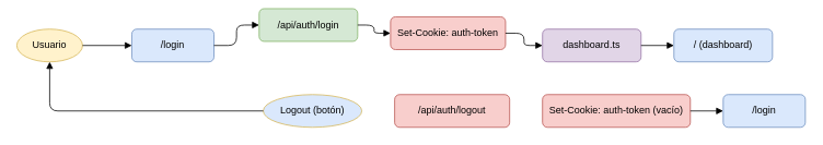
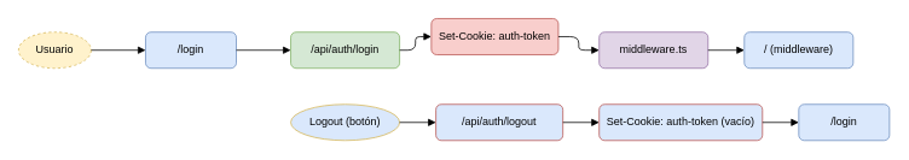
- <mxCell id="4" value="/api/auth/login" style="rounded=1;whiteSpace=wrap;html=1;fillColor=#d5e8d4;strokeColor=#82b366;" vertex="1" parent="1"><mxGeometry x="315" y="10" width="120" height="40" as="geometry" /></mxCell>
+ <mxCell id="4" value="/api/auth/login" style="rounded=1;whiteSpace=wrap;html=1;fillColor=#d5e8d4;strokeColor=#82b366;" vertex="1" parent="1"><mxGeometry x="320" y="35" width="120" height="40" as="geometry" /></mxCell>
- <mxCell id="2" value="Usuario" style="ellipse;whiteSpace=wrap;html=1;fillColor=#fff2cc;strokeColor=#d6b656;" vertex="1" parent="1"><mxGeometry x="20" y="35" width="80" height="40" as="geometry" /></mxCell>
+ <mxCell id="2" value="Usuario" style="ellipse;whiteSpace=wrap;html=1;fillColor=#fff2cc;strokeColor=#d6b656;dashed=1;" vertex="1" parent="1"><mxGeometry x="20" y="35" width="80" height="40" as="geometry" /></mxCell>
- <mxCell id="6" value="dashboard.ts" style="rounded=1;whiteSpace=wrap;html=1;fillColor=#e1d5e7;strokeColor=#9673a6;" vertex="1" parent="1"><mxGeometry x="660" y="35" width="120" height="40" as="geometry" /></mxCell>
+ <mxCell id="6" value="middleware.ts" style="rounded=1;whiteSpace=wrap;html=1;fillColor=#e1d5e7;strokeColor=#9673a6;" vertex="1" parent="1"><mxGeometry x="660" y="35" width="120" height="40" as="geometry" /></mxCell>
- <mxCell id="7" value="/ (dashboard)" style="rounded=1;whiteSpace=wrap;html=1;fillColor=#dae8fc;strokeColor=#6c8ebf;" vertex="1" parent="1"><mxGeometry x="820" y="35" width="120" height="40" as="geometry" /></mxCell>
+ <mxCell id="7" value="/ (middleware)" style="rounded=1;whiteSpace=wrap;html=1;fillColor=#dae8fc;strokeColor=#6c8ebf;" vertex="1" parent="1"><mxGeometry x="820" y="35" width="120" height="40" as="geometry" /></mxCell>
- <mxCell id="17" style="edgeStyle=orthogonalEdgeStyle;endArrow=block;html=1;" edge="1" parent="1" source="9" target="2"><mxGeometry relative="1" as="geometry" /></mxCell>
+ <mxCell id="17" style="edgeStyle=orthogonalEdgeStyle;endArrow=block;html=1;" edge="1" parent="1" source="9" target="8"><mxGeometry relative="1" as="geometry" /></mxCell>
- <mxCell id="8" value="/api/auth/logout" style="rounded=1;whiteSpace=wrap;html=1;fillColor=#f8cecc;strokeColor=#b85450;" vertex="1" parent="1"><mxGeometry x="480" y="115" width="140" height="40" as="geometry" /></mxCell>
+ <mxCell id="8" value="/api/auth/logout" style="rounded=1;whiteSpace=wrap;html=1;fillColor=#dae8fc;strokeColor=#b85450;" vertex="1" parent="1"><mxGeometry x="480" y="115" width="140" height="40" as="geometry" /></mxCell>
+ <mxCell id="18" style="edgeStyle=orthogonalEdgeStyle;endArrow=block;html=1;" edge="1" parent="1" source="8" target="10"><mxGeometry relative="1" as="geometry" /></mxCell>
- <mxCell id="10" value="Set-Cookie: auth-token (vacío)" style="rounded=1;whiteSpace=wrap;html=1;fillColor=#f8cecc;strokeColor=#b85450;" vertex="1" parent="1"><mxGeometry x="660" y="115" width="180" height="40" as="geometry" /></mxCell>
+ <mxCell id="10" value="Set-Cookie: auth-token (vacío)" style="rounded=1;whiteSpace=wrap;html=1;fillColor=#dae8fc;strokeColor=#b85450;" vertex="1" parent="1"><mxGeometry x="660" y="115" width="180" height="40" as="geometry" /></mxCell>
